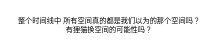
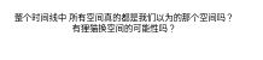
- <mxCell id="2" value="整个时间线中 所有空间真的都是我们以为的那个空间吗？&lt;br&gt;有狸猫换空间的可能性吗？" style="text;html=1;align=center;verticalAlign=middle;resizable=0;points=[];autosize=1;strokeColor=none;fillColor=none;" vertex="1" parent="1"><mxGeometry x="20" y="20" width="321" height="41" as="geometry" /></mxCell>
+ <mxCell id="2" value="整个时间线中 所有空间真的都是我们以为的那个空间吗？&lt;br&gt;有狸猫换空间的可能性吗？" style="text;html=1;align=center;verticalAlign=middle;resizable=0;points=[];autosize=1;strokeColor=none;fillColor=none;" vertex="1" parent="1"><mxGeometry x="10" y="10" width="321" height="41" as="geometry" /></mxCell>
